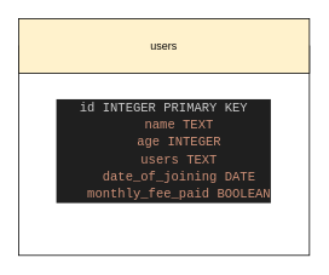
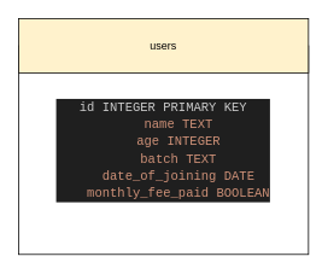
- <mxCell id="2" value="&lt;div style=&quot;color: rgb(204, 204, 204); background-color: rgb(31, 31, 31); font-family: Consolas, &amp;quot;Courier New&amp;quot;, monospace; font-size: 14px; line-height: 19px;&quot;&gt;&lt;div style=&quot;&quot;&gt;id INTEGER PRIMARY KEY&lt;/div&gt;&lt;div style=&quot;&quot;&gt;&lt;span style=&quot;color: #ce9178;&quot;&gt;&amp;nbsp; &amp;nbsp; name TEXT&lt;/span&gt;&lt;/div&gt;&lt;div style=&quot;&quot;&gt;&lt;span style=&quot;color: #ce9178;&quot;&gt;&amp;nbsp; &amp;nbsp; age INTEGER&lt;/span&gt;&lt;/div&gt;&lt;div style=&quot;&quot;&gt;&lt;span style=&quot;color: #ce9178;&quot;&gt;&amp;nbsp; &amp;nbsp; users TEXT&lt;/span&gt;&lt;/div&gt;&lt;div style=&quot;&quot;&gt;&lt;span style=&quot;color: #ce9178;&quot;&gt;&amp;nbsp; &amp;nbsp; date_of_joining DATE&lt;/span&gt;&lt;/div&gt;&lt;div style=&quot;&quot;&gt;&lt;span style=&quot;color: #ce9178;&quot;&gt;&amp;nbsp; &amp;nbsp; monthly_fee_paid BOOLEAN&lt;/span&gt;&lt;/div&gt;&lt;/div&gt;" style="rounded=0;whiteSpace=wrap;html=1;align=center;" vertex="1" parent="1"><mxGeometry x="20" y="50" width="320" height="230" as="geometry" /></mxCell>
+ <mxCell id="2" value="&lt;div style=&quot;color: rgb(204, 204, 204); background-color: rgb(31, 31, 31); font-family: Consolas, &amp;quot;Courier New&amp;quot;, monospace; font-size: 14px; line-height: 19px;&quot;&gt;&lt;div style=&quot;&quot;&gt;id INTEGER PRIMARY KEY&lt;/div&gt;&lt;div style=&quot;&quot;&gt;&lt;span style=&quot;color: #ce9178;&quot;&gt;&amp;nbsp; &amp;nbsp; name TEXT&lt;/span&gt;&lt;/div&gt;&lt;div style=&quot;&quot;&gt;&lt;span style=&quot;color: #ce9178;&quot;&gt;&amp;nbsp; &amp;nbsp; age INTEGER&lt;/span&gt;&lt;/div&gt;&lt;div style=&quot;&quot;&gt;&lt;span style=&quot;color: #ce9178;&quot;&gt;&amp;nbsp; &amp;nbsp; batch TEXT&lt;/span&gt;&lt;/div&gt;&lt;div style=&quot;&quot;&gt;&lt;span style=&quot;color: #ce9178;&quot;&gt;&amp;nbsp; &amp;nbsp; date_of_joining DATE&lt;/span&gt;&lt;/div&gt;&lt;div style=&quot;&quot;&gt;&lt;span style=&quot;color: #ce9178;&quot;&gt;&amp;nbsp; &amp;nbsp; monthly_fee_paid BOOLEAN&lt;/span&gt;&lt;/div&gt;&lt;/div&gt;" style="rounded=0;whiteSpace=wrap;html=1;align=center;" vertex="1" parent="1"><mxGeometry x="20" y="50" width="320" height="230" as="geometry" /></mxCell>
